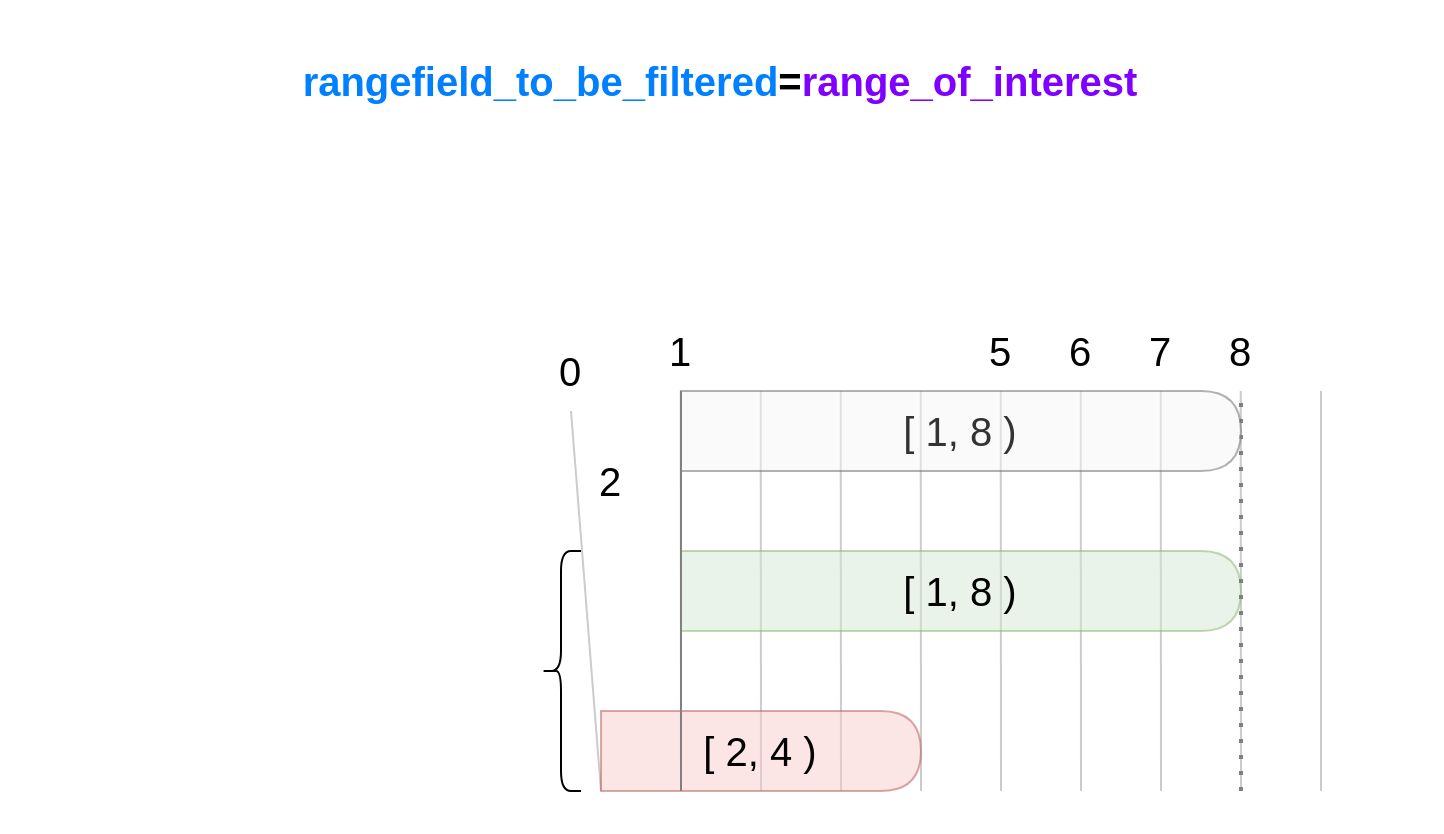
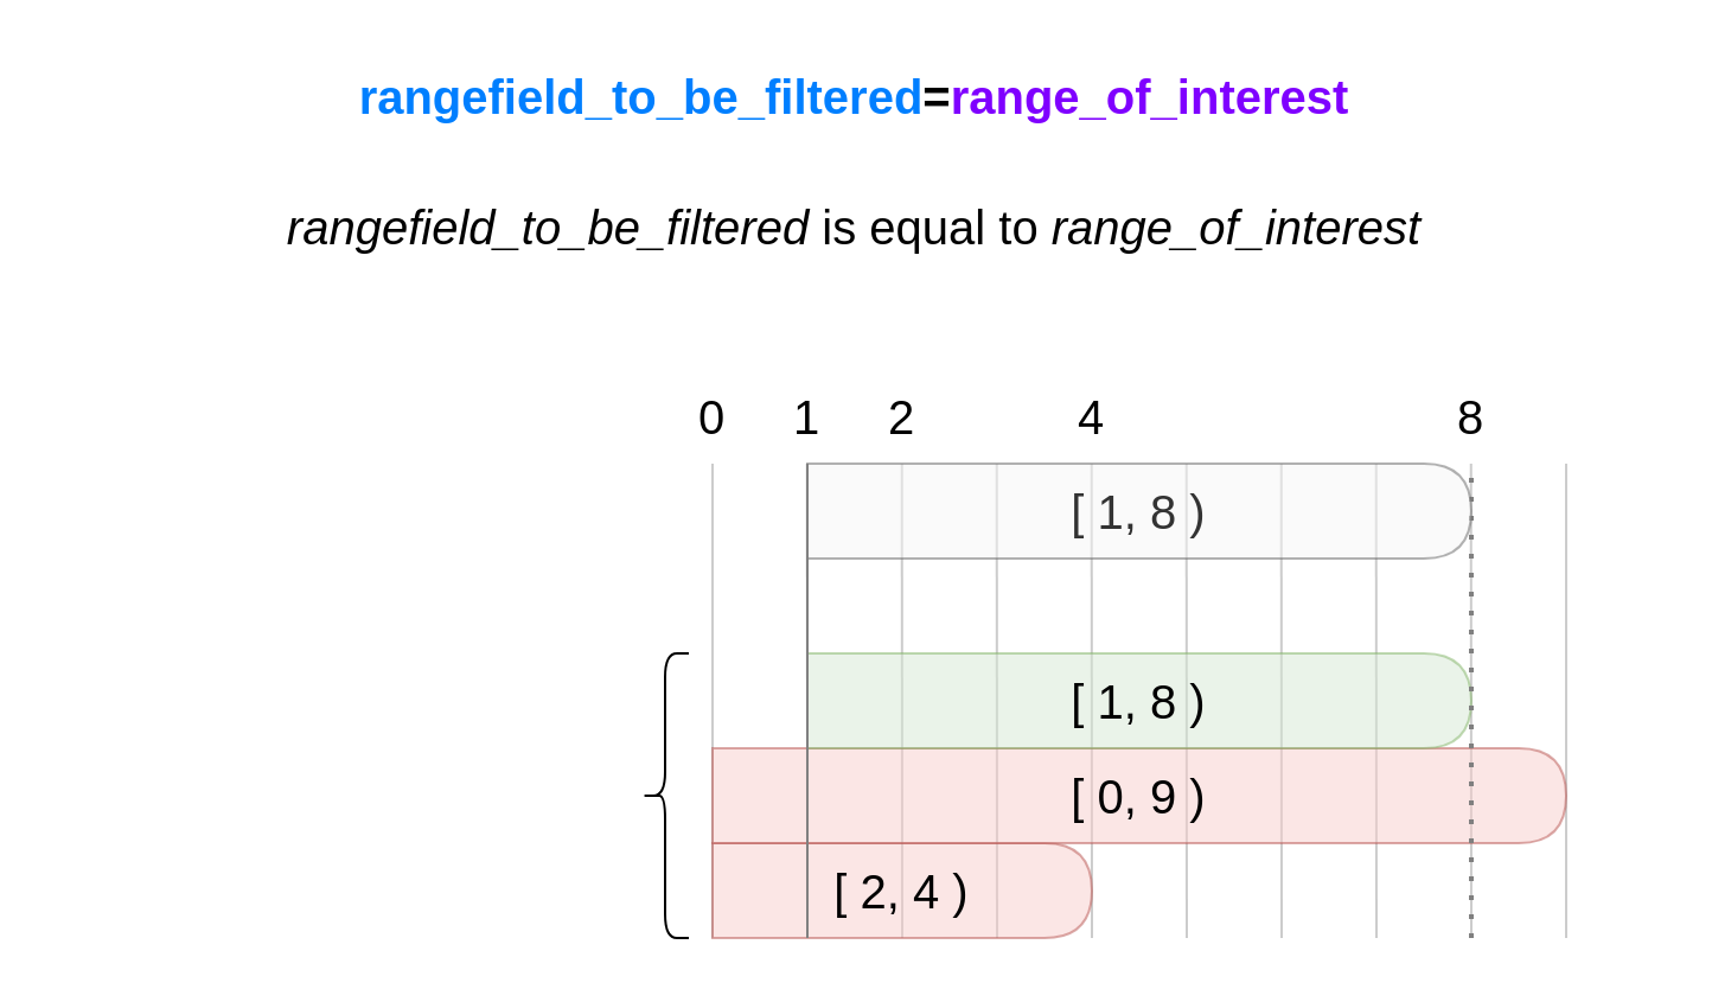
+ <mxCell id="29" value="&lt;span style=&quot;font-size: 20px&quot;&gt;&lt;i&gt;rangefield_to_be_filtered&lt;/i&gt; is equal to&amp;nbsp;&lt;i&gt;range_of_interest&lt;/i&gt;&lt;/span&gt;" style="text;html=1;strokeColor=none;fillColor=none;align=center;verticalAlign=middle;whiteSpace=wrap;rounded=0;opacity=50;" parent="1" vertex="1"><mxGeometry x="20" y="75" width="680" height="40" as="geometry" /></mxCell>
+ <mxCell id="5" value="&lt;font style=&quot;font-size: 20px&quot;&gt;4&lt;/font&gt;" style="text;html=1;strokeColor=none;fillColor=none;align=center;verticalAlign=middle;whiteSpace=wrap;rounded=0;" parent="2" vertex="1"><mxGeometry x="420" width="40" height="40" as="geometry" /></mxCell>
- <mxCell id="6" value="&lt;font style=&quot;font-size: 20px&quot;&gt;5&lt;/font&gt;" style="text;html=1;strokeColor=none;fillColor=none;align=center;verticalAlign=middle;whiteSpace=wrap;rounded=0;" parent="2" vertex="1"><mxGeometry x="460" width="40" height="40" as="geometry" /></mxCell>
- <mxCell id="7" value="&lt;font style=&quot;font-size: 20px&quot;&gt;6&lt;/font&gt;" style="text;html=1;strokeColor=none;fillColor=none;align=center;verticalAlign=middle;whiteSpace=wrap;rounded=0;" parent="2" vertex="1"><mxGeometry x="500" width="40" height="40" as="geometry" /></mxCell>
- <mxCell id="8" value="&lt;font style=&quot;font-size: 20px&quot;&gt;7&lt;/font&gt;" style="text;html=1;strokeColor=none;fillColor=none;align=center;verticalAlign=middle;whiteSpace=wrap;rounded=0;" parent="2" vertex="1"><mxGeometry x="540" width="40" height="40" as="geometry" /></mxCell>
- <mxCell id="10" value="&lt;font style=&quot;font-size: 20px&quot;&gt;0&lt;/font&gt;" style="text;html=1;strokeColor=none;fillColor=none;align=center;verticalAlign=middle;whiteSpace=wrap;rounded=0;" parent="2" vertex="1"><mxGeometry x="245" y="10" width="40" height="40" as="geometry" /></mxCell>
+ <mxCell id="10" value="&lt;font style=&quot;font-size: 20px&quot;&gt;0&lt;/font&gt;" style="text;html=1;strokeColor=none;fillColor=none;align=center;verticalAlign=middle;whiteSpace=wrap;rounded=0;" parent="2" vertex="1"><mxGeometry x="260" width="40" height="40" as="geometry" /></mxCell>
- <mxCell id="4" value="&lt;font style=&quot;font-size: 20px&quot;&gt;2&lt;/font&gt;" style="text;html=1;strokeColor=none;fillColor=none;align=center;verticalAlign=middle;whiteSpace=wrap;rounded=0;" parent="2" vertex="1"><mxGeometry x="265" y="65" width="40" height="40" as="geometry" /></mxCell>
+ <mxCell id="4" value="&lt;font style=&quot;font-size: 20px&quot;&gt;2&lt;/font&gt;" style="text;html=1;strokeColor=none;fillColor=none;align=center;verticalAlign=middle;whiteSpace=wrap;rounded=0;" parent="2" vertex="1"><mxGeometry x="340" width="40" height="40" as="geometry" /></mxCell>
+ <mxCell id="24" value="&lt;font style=&quot;font-size: 20px&quot;&gt;[ 0, 9 )&lt;/font&gt;" style="shape=delay;whiteSpace=wrap;html=1;rounded=1;fillColor=#f8cecc;strokeColor=#b85450;opacity=50;" parent="1" vertex="1"><mxGeometry x="300" y="315" width="360" height="40" as="geometry" /></mxCell>
